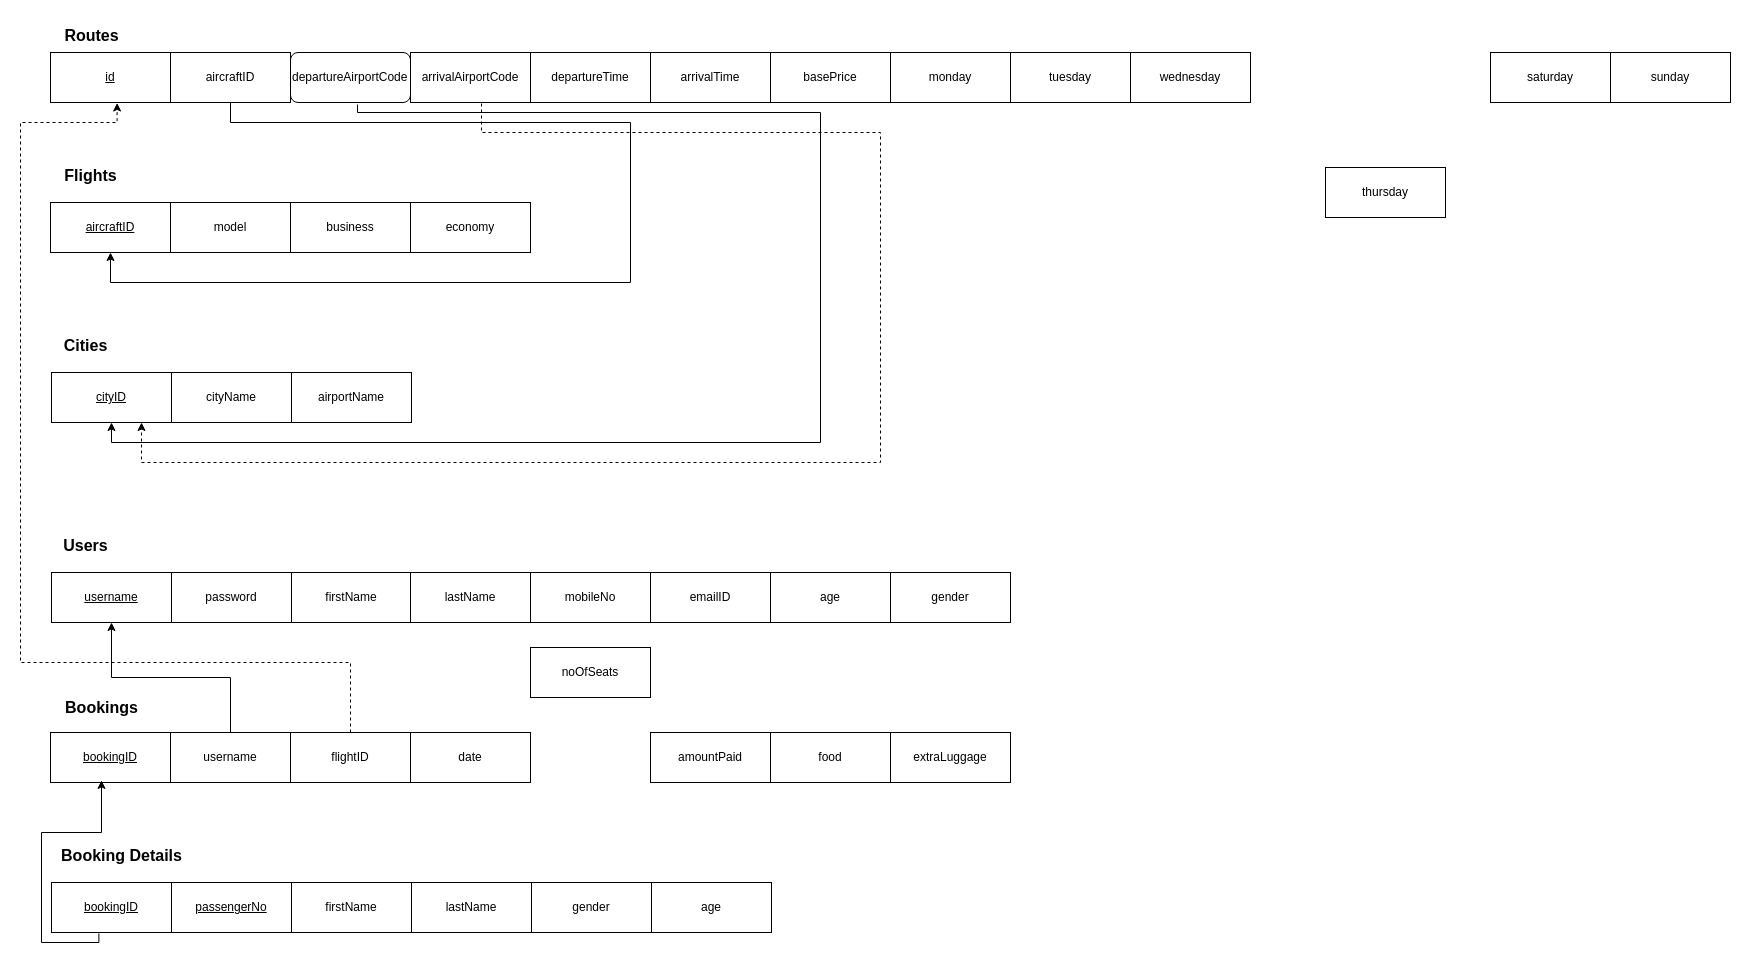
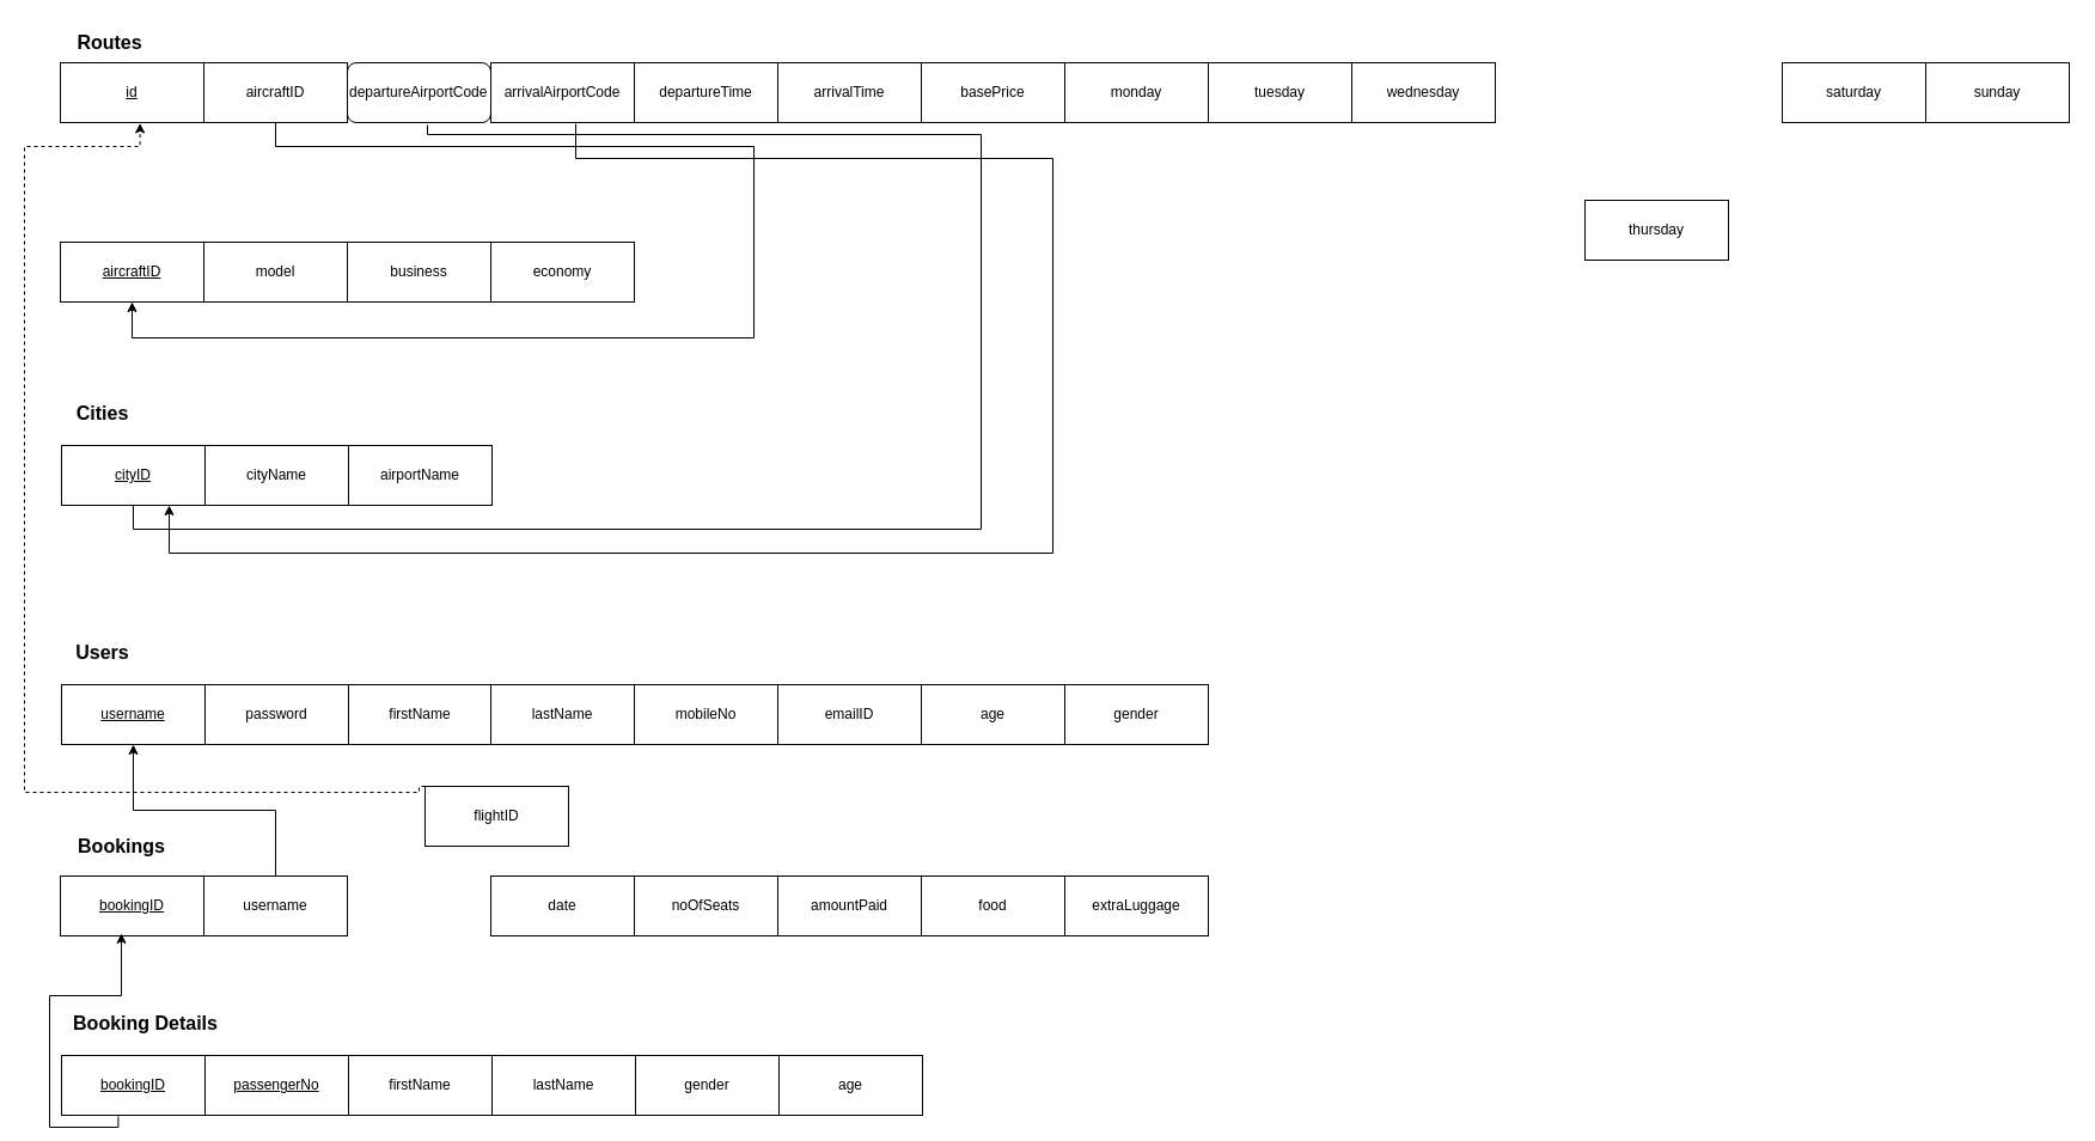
- <mxCell id="20" value="&lt;b&gt;&lt;font style=&quot;font-size: 16px;&quot;&gt;Flights&lt;/font&gt;&lt;/b&gt;" style="text;html=1;align=center;verticalAlign=middle;resizable=0;points=[];autosize=1;strokeColor=none;fillColor=none;" parent="1" vertex="1"><mxGeometry x="50" y="160" width="80" height="30" as="geometry" /></mxCell>
- <mxCell id="25" value="" style="endArrow=classic;html=1;rounded=0;entryX=0.5;entryY=1;entryDx=0;entryDy=0;exitX=0.558;exitY=1.04;exitDx=0;exitDy=0;exitPerimeter=0;edgeStyle=orthogonalEdgeStyle;" parent="1" source="4" target="22" edge="1"><mxGeometry width="50" height="50" relative="1" as="geometry"><mxPoint x="80" y="492" as="sourcePoint" /><mxPoint x="130" y="442" as="targetPoint" /><Array as="points"><mxPoint x="357" y="112" /><mxPoint x="820" y="112" /><mxPoint x="820" y="442" /><mxPoint x="111" y="442" /></Array></mxGeometry></mxCell>
+ <mxCell id="25" value="" style="endArrow=none;html=1;rounded=0;entryX=0.5;entryY=1;entryDx=0;entryDy=0;exitX=0.558;exitY=1.04;exitDx=0;exitDy=0;exitPerimeter=0;edgeStyle=orthogonalEdgeStyle;" parent="1" source="4" target="22" edge="1"><mxGeometry width="50" height="50" relative="1" as="geometry"><mxPoint x="80" y="492" as="sourcePoint" /><mxPoint x="130" y="442" as="targetPoint" /><Array as="points"><mxPoint x="357" y="112" /><mxPoint x="820" y="112" /><mxPoint x="820" y="442" /><mxPoint x="111" y="442" /></Array></mxGeometry></mxCell>
- <mxCell id="26" value="" style="endArrow=classic;html=1;rounded=0;entryX=0.75;entryY=1;entryDx=0;entryDy=0;edgeStyle=orthogonalEdgeStyle;exitX=0.592;exitY=1.02;exitDx=0;exitDy=0;exitPerimeter=0;dashed=1;" parent="1" source="5" target="22" edge="1"><mxGeometry width="50" height="50" relative="1" as="geometry"><mxPoint x="460" y="332" as="sourcePoint" /><mxPoint x="510" y="282" as="targetPoint" /><Array as="points"><mxPoint x="481" y="132" /><mxPoint x="880" y="132" /><mxPoint x="880" y="462" /><mxPoint x="141" y="462" /></Array></mxGeometry></mxCell>
+ <mxCell id="26" value="" style="endArrow=classic;html=1;rounded=0;entryX=0.75;entryY=1;entryDx=0;entryDy=0;edgeStyle=orthogonalEdgeStyle;exitX=0.592;exitY=1.02;exitDx=0;exitDy=0;exitPerimeter=0;" parent="1" source="5" target="22" edge="1"><mxGeometry width="50" height="50" relative="1" as="geometry"><mxPoint x="460" y="332" as="sourcePoint" /><mxPoint x="510" y="282" as="targetPoint" /><Array as="points"><mxPoint x="481" y="132" /><mxPoint x="880" y="132" /><mxPoint x="880" y="462" /><mxPoint x="141" y="462" /></Array></mxGeometry></mxCell>
- <mxCell id="41" value="noOfSeats" style="rounded=0;whiteSpace=wrap;html=1;" parent="1" vertex="1"><mxGeometry x="530" y="647" width="120" height="50" as="geometry" /></mxCell>
+ <mxCell id="41" value="noOfSeats" style="rounded=0;whiteSpace=wrap;html=1;" parent="1" vertex="1"><mxGeometry x="530" y="732" width="120" height="50" as="geometry" /></mxCell>
- <mxCell id="39" value="flightID" style="rounded=0;whiteSpace=wrap;html=1;" parent="1" vertex="1"><mxGeometry x="290" y="732" width="120" height="50" as="geometry" /></mxCell>
+ <mxCell id="39" value="flightID" style="rounded=0;whiteSpace=wrap;html=1;" parent="1" vertex="1"><mxGeometry x="355" y="657" width="120" height="50" as="geometry" /></mxCell>
